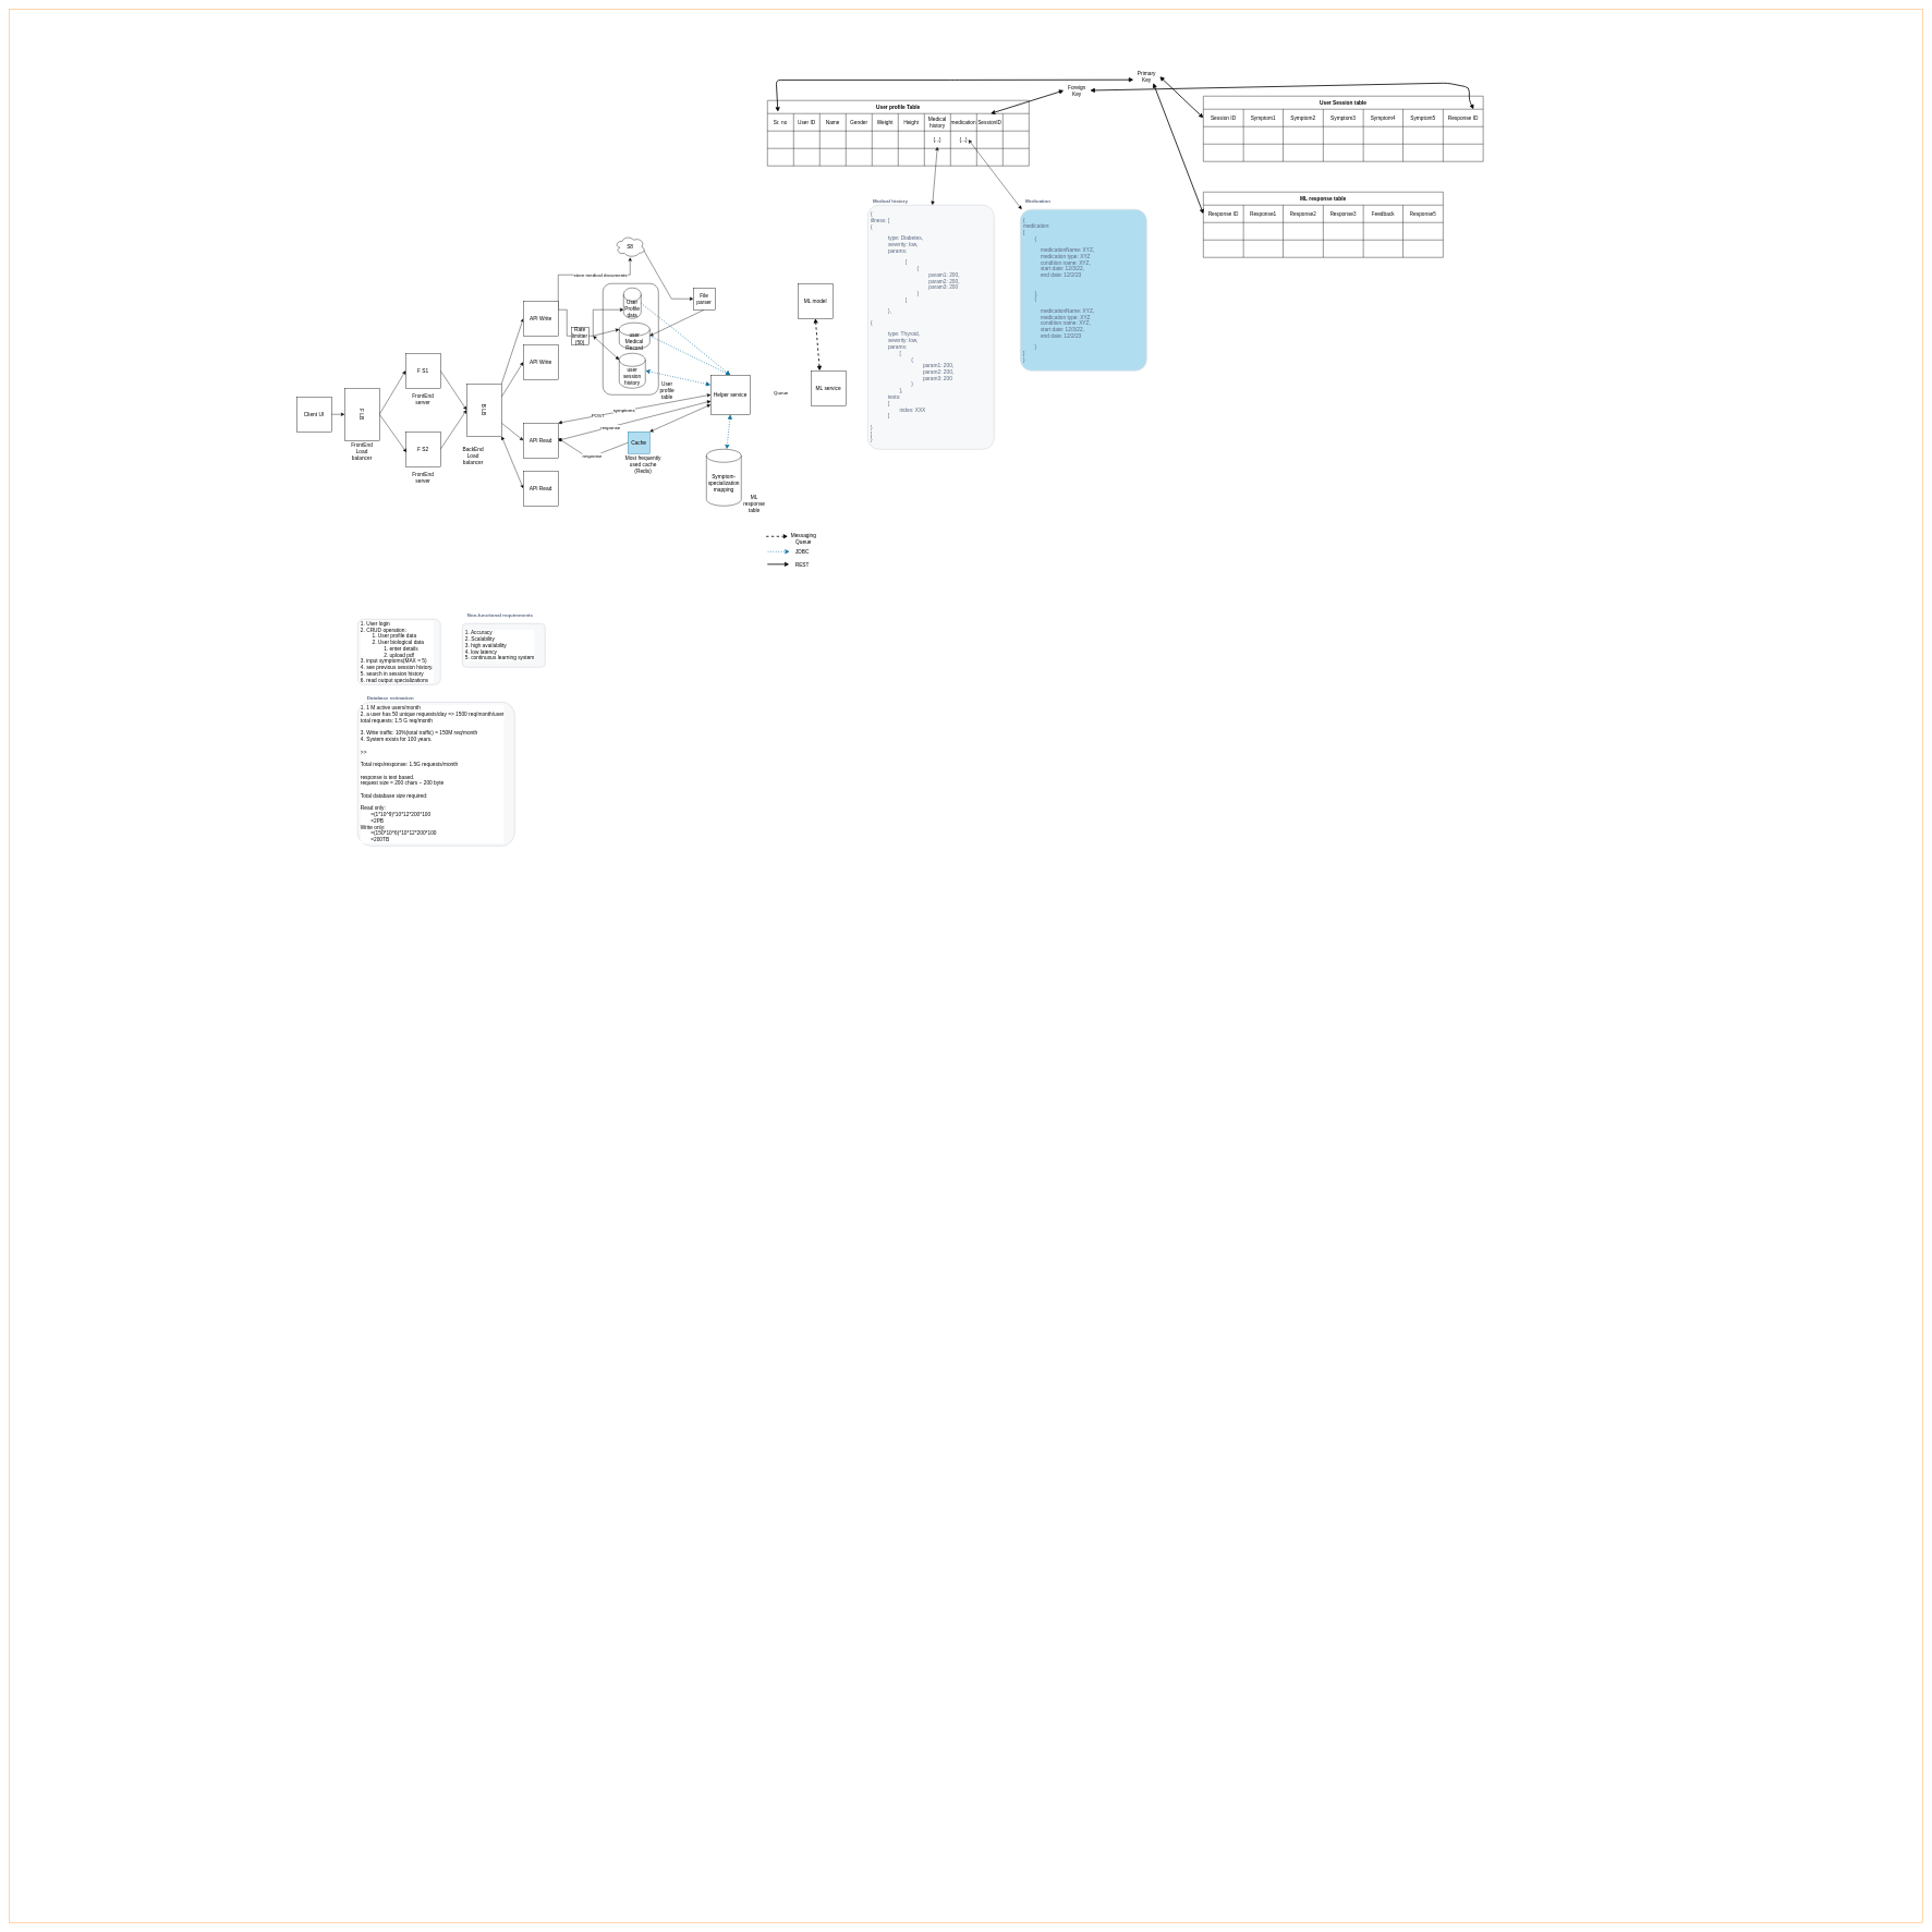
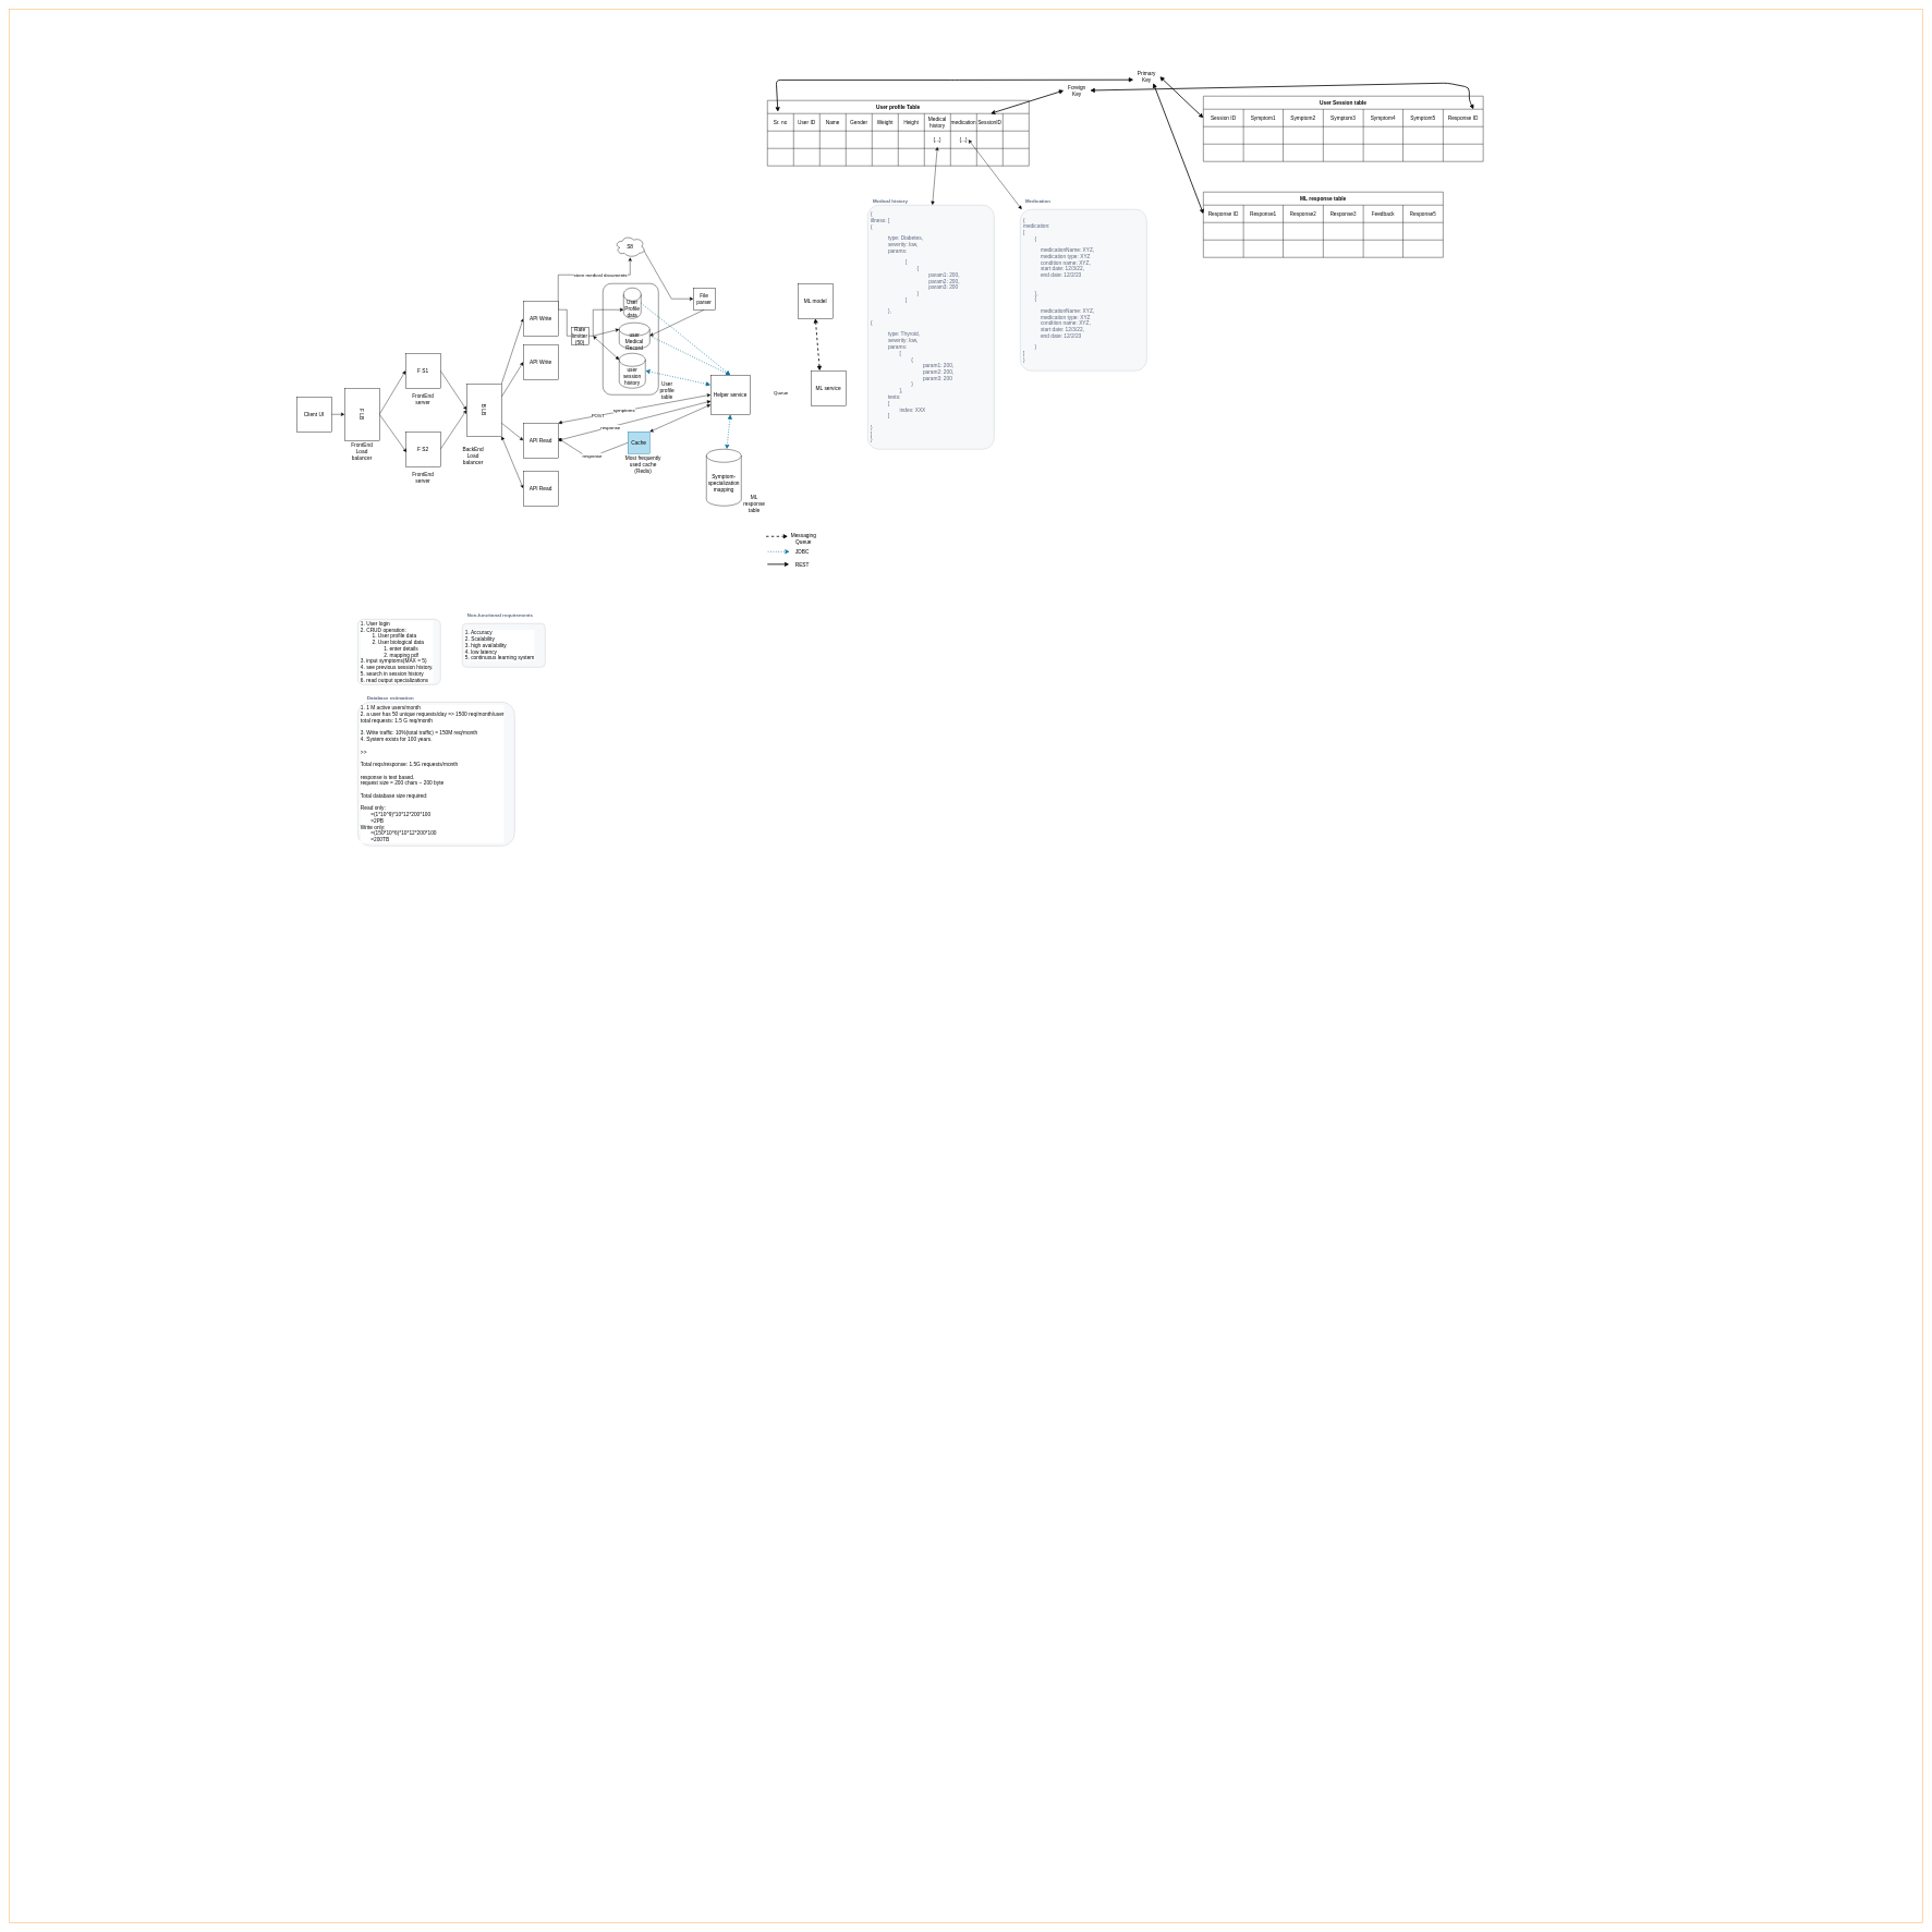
- <mxCell id="103" value="&lt;div&gt;{&lt;/div&gt;&lt;div&gt;medication: &lt;br&gt;&lt;/div&gt;&lt;div&gt;[&lt;/div&gt;&lt;div&gt;&lt;span style=&quot;white-space: pre;&quot;&gt;&#09;&lt;/span&gt;{&lt;/div&gt;&lt;blockquote&gt;&lt;div&gt;medicationName: XYZ,&lt;/div&gt;&lt;div&gt;medication type: XYZ&lt;/div&gt;&lt;div&gt;condition name: XYZ,&lt;/div&gt;&lt;div&gt;start date: 12/3/22,&lt;/div&gt;&lt;div&gt;end date: 12/2/23&lt;/div&gt;&lt;div&gt;&lt;br&gt;&lt;/div&gt;&lt;/blockquote&gt;&lt;div&gt;&lt;span style=&quot;white-space: pre;&quot;&gt;&#09;&lt;/span&gt;},&lt;br&gt;&lt;/div&gt;&lt;div&gt;&lt;span style=&quot;white-space: pre;&quot;&gt;&#09;&lt;/span&gt;{&lt;/div&gt;&lt;blockquote&gt;&lt;div&gt;medicationName: XYZ,&lt;/div&gt;&lt;div&gt;medication type: XYZ&lt;/div&gt;&lt;div&gt;condition name: XYZ,&lt;/div&gt;&lt;div&gt;start date: 12/3/22,&lt;/div&gt;&lt;div&gt;end date: 12/2/23&lt;/div&gt;&lt;/blockquote&gt;&lt;div&gt;&lt;span style=&quot;white-space: pre;&quot;&gt;&#09;&lt;/span&gt;}&lt;br&gt;&lt;/div&gt;&lt;div&gt;]&lt;br&gt;&lt;/div&gt;&lt;div&gt;}&lt;/div&gt;" style="rounded=1;arcSize=9;fillColor=#b1ddf0;align=left;spacingLeft=5;strokeColor=#DEE1E6;html=1;strokeWidth=2;fontColor=#596780;fontSize=12;labelBackgroundColor=none;" vertex="1" parent="1"><mxGeometry x="2340" y="480" width="290" height="370" as="geometry" /></mxCell>
+ <mxCell id="103" value="&lt;div&gt;{&lt;/div&gt;&lt;div&gt;medication: &lt;br&gt;&lt;/div&gt;&lt;div&gt;[&lt;/div&gt;&lt;div&gt;&lt;span style=&quot;white-space: pre;&quot;&gt;&#09;&lt;/span&gt;{&lt;/div&gt;&lt;blockquote&gt;&lt;div&gt;medicationName: XYZ,&lt;/div&gt;&lt;div&gt;medication type: XYZ&lt;/div&gt;&lt;div&gt;condition name: XYZ,&lt;/div&gt;&lt;div&gt;start date: 12/3/22,&lt;/div&gt;&lt;div&gt;end date: 12/2/23&lt;/div&gt;&lt;div&gt;&lt;br&gt;&lt;/div&gt;&lt;/blockquote&gt;&lt;div&gt;&lt;span style=&quot;white-space: pre;&quot;&gt;&#09;&lt;/span&gt;},&lt;br&gt;&lt;/div&gt;&lt;div&gt;&lt;span style=&quot;white-space: pre;&quot;&gt;&#09;&lt;/span&gt;{&lt;/div&gt;&lt;blockquote&gt;&lt;div&gt;medicationName: XYZ,&lt;/div&gt;&lt;div&gt;medication type: XYZ&lt;/div&gt;&lt;div&gt;condition name: XYZ,&lt;/div&gt;&lt;div&gt;start date: 12/3/22,&lt;/div&gt;&lt;div&gt;end date: 12/2/23&lt;/div&gt;&lt;/blockquote&gt;&lt;div&gt;&lt;span style=&quot;white-space: pre;&quot;&gt;&#09;&lt;/span&gt;}&lt;br&gt;&lt;/div&gt;&lt;div&gt;]&lt;br&gt;&lt;/div&gt;&lt;div&gt;}&lt;/div&gt;" style="rounded=1;arcSize=9;fillColor=#F7F8F9;align=left;spacingLeft=5;strokeColor=#DEE1E6;html=1;strokeWidth=2;fontColor=#596780;fontSize=12;labelBackgroundColor=none;" vertex="1" parent="1"><mxGeometry x="2340" y="480" width="290" height="370" as="geometry" /></mxCell>
- <mxCell id="59" value="&lt;div&gt;1. User login&lt;/div&gt;&lt;div&gt;2. CRUD operation:&lt;/div&gt;&lt;div&gt;&lt;span style=&quot;white-space: pre;&quot;&gt;&#09;&lt;/span&gt;1. User profile data&lt;/div&gt;&lt;div&gt;&lt;span style=&quot;white-space: pre;&quot;&gt;&#09;&lt;/span&gt;2. User biological data&lt;/div&gt;&lt;div&gt;&lt;span style=&quot;white-space: pre;&quot;&gt;&#09;&lt;/span&gt;&lt;span style=&quot;white-space: pre;&quot;&gt;&#09;&lt;/span&gt;1. enter details&lt;/div&gt;&lt;div&gt;&lt;span style=&quot;white-space: pre;&quot;&gt;&#09;&lt;/span&gt;&lt;span style=&quot;white-space: pre;&quot;&gt;&#09;&lt;/span&gt;2. upload pdf&lt;br&gt;&lt;/div&gt;&lt;div&gt;3. input symptoms(MAX = 5)&lt;br&gt;&lt;/div&gt;&lt;div&gt;4. see previous session history.&lt;/div&gt;&lt;div&gt;5. search in session history&lt;/div&gt;&lt;div&gt;6. read output specializations&lt;br&gt;&lt;/div&gt;" style="rounded=1;arcSize=9;fillColor=#F7F8F9;align=left;spacingLeft=5;strokeColor=#DEE1E6;html=1;strokeWidth=2;fontSize=12;labelBackgroundColor=default;fontColor=#07080A;" vertex="1" parent="1"><mxGeometry x="820" y="1420" width="190" height="150" as="geometry" /></mxCell>
+ <mxCell id="59" value="&lt;div&gt;1. User login&lt;/div&gt;&lt;div&gt;2. CRUD operation:&lt;/div&gt;&lt;div&gt;&lt;span style=&quot;white-space: pre;&quot;&gt;&#09;&lt;/span&gt;1. User profile data&lt;/div&gt;&lt;div&gt;&lt;span style=&quot;white-space: pre;&quot;&gt;&#09;&lt;/span&gt;2. User biological data&lt;/div&gt;&lt;div&gt;&lt;span style=&quot;white-space: pre;&quot;&gt;&#09;&lt;/span&gt;&lt;span style=&quot;white-space: pre;&quot;&gt;&#09;&lt;/span&gt;1. enter details&lt;/div&gt;&lt;div&gt;&lt;span style=&quot;white-space: pre;&quot;&gt;&#09;&lt;/span&gt;&lt;span style=&quot;white-space: pre;&quot;&gt;&#09;&lt;/span&gt;2. mapping pdf&lt;br&gt;&lt;/div&gt;&lt;div&gt;3. input symptoms(MAX = 5)&lt;br&gt;&lt;/div&gt;&lt;div&gt;4. see previous session history.&lt;/div&gt;&lt;div&gt;5. search in session history&lt;/div&gt;&lt;div&gt;6. read output specializations&lt;br&gt;&lt;/div&gt;" style="rounded=1;arcSize=9;fillColor=#F7F8F9;align=left;spacingLeft=5;strokeColor=#DEE1E6;html=1;strokeWidth=2;fontSize=12;labelBackgroundColor=default;fontColor=#07080A;" vertex="1" parent="1"><mxGeometry x="820" y="1420" width="190" height="150" as="geometry" /></mxCell>
